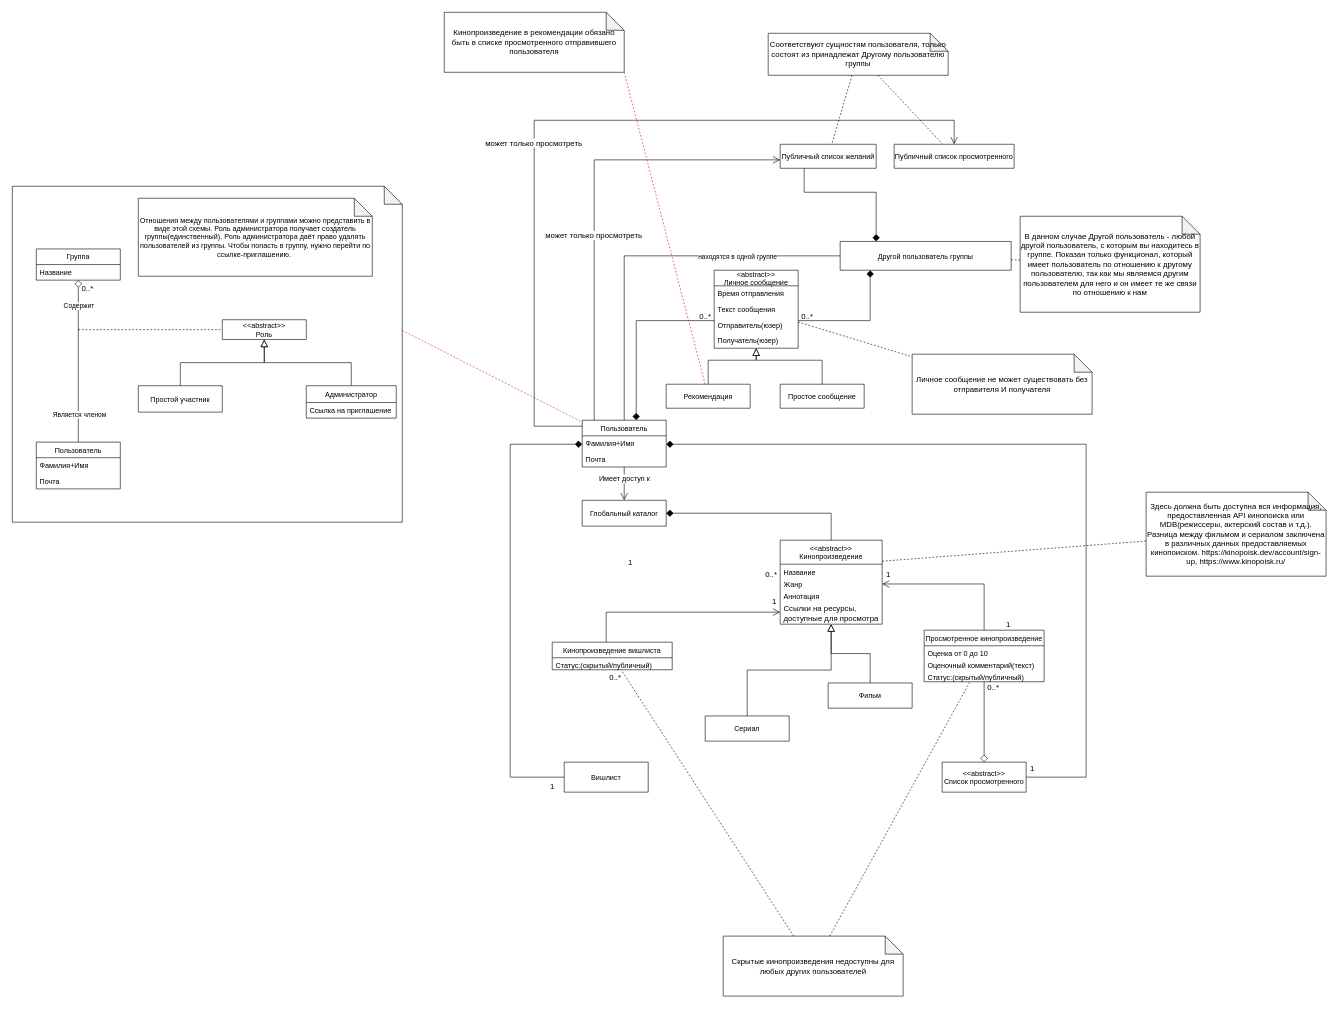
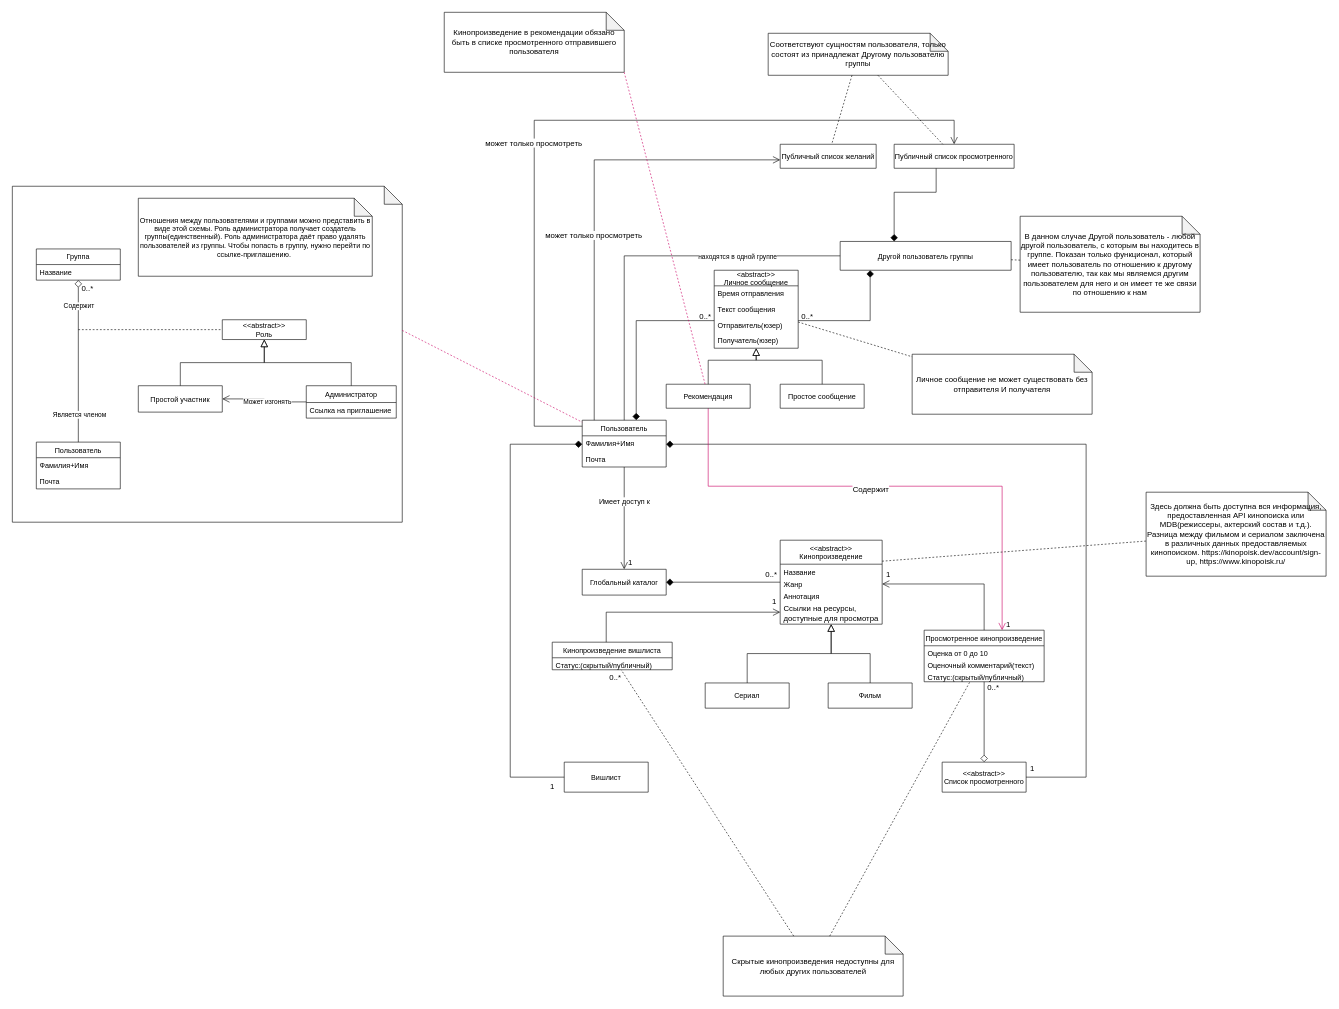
- <mxCell id="31" style="edgeStyle=orthogonalEdgeStyle;rounded=0;orthogonalLoop=1;jettySize=auto;html=1;fontSize=13;startArrow=diamond;startFill=1;endArrow=none;endFill=0;startSize=10;endSize=10;" parent="1" source="32" target="51" edge="1"><mxGeometry relative="1" as="geometry"><Array as="points"><mxPoint x="1460" y="320" /><mxPoint x="1340" y="320" /></Array></mxGeometry></mxCell>
+ <mxCell id="30" style="edgeStyle=orthogonalEdgeStyle;rounded=0;orthogonalLoop=1;jettySize=auto;html=1;fontSize=13;startArrow=diamond;startFill=1;endArrow=none;endFill=0;startSize=10;endSize=10;" parent="1" source="32" target="52" edge="1"><mxGeometry relative="1" as="geometry"><Array as="points"><mxPoint x="1490" y="320" /><mxPoint x="1560" y="320" /></Array></mxGeometry></mxCell>
+ <mxCell id="90" style="edgeStyle=orthogonalEdgeStyle;rounded=0;orthogonalLoop=1;jettySize=auto;html=1;fontColor=#000000;startArrow=none;startFill=0;endArrow=open;endFill=0;startSize=10;endSize=10;" parent="1" source="92" target="88" edge="1"><mxGeometry relative="1" as="geometry" /></mxCell>
+ <mxCell id="91" value="Может изгонять" style="edgeLabel;html=1;align=center;verticalAlign=middle;resizable=0;points=[];fontColor=#000000;" parent="90" vertex="1" connectable="0"><mxGeometry x="-0.096" relative="1" as="geometry"><mxPoint as="offset" /></mxGeometry></mxCell>
+ <mxCell id="41" style="edgeStyle=orthogonalEdgeStyle;rounded=0;orthogonalLoop=1;jettySize=auto;html=1;fontSize=13;startArrow=none;startFill=0;endArrow=open;endFill=0;startSize=10;endSize=10;strokeColor=#CC0066;" parent="1" source="43" target="54" edge="1"><mxGeometry relative="1" as="geometry"><Array as="points"><mxPoint x="1180" y="810" /><mxPoint x="1670" y="810" /></Array></mxGeometry></mxCell>
+ <mxCell id="42" value="Содержит" style="edgeLabel;html=1;align=center;verticalAlign=middle;resizable=0;points=[];fontSize=13;" parent="41" vertex="1" connectable="0"><mxGeometry x="0.346" y="-4" relative="1" as="geometry"><mxPoint x="-179" as="offset" /></mxGeometry></mxCell>
- <mxCell id="19" value="Глобальный каталог" style="swimlane;fontStyle=0;childLayout=stackLayout;horizontal=1;startSize=52;fillColor=none;horizontalStack=0;resizeParent=1;resizeParentMax=0;resizeLast=0;collapsible=1;marginBottom=0;" parent="1" vertex="1"><mxGeometry x="970" y="833.5" width="140" height="43" as="geometry" /></mxCell>
+ <mxCell id="19" value="Глобальный каталог" style="swimlane;fontStyle=0;childLayout=stackLayout;horizontal=1;startSize=52;fillColor=none;horizontalStack=0;resizeParent=1;resizeParentMax=0;resizeLast=0;collapsible=1;marginBottom=0;" parent="1" vertex="1"><mxGeometry x="970" y="948.5" width="140" height="43" as="geometry" /></mxCell>
- <mxCell id="21" value="Сериал" style="swimlane;fontStyle=0;childLayout=stackLayout;horizontal=1;startSize=52;fillColor=none;horizontalStack=0;resizeParent=1;resizeParentMax=0;resizeLast=0;collapsible=1;marginBottom=0;" parent="1" vertex="1"><mxGeometry x="1175" y="1193" width="140" height="42" as="geometry" /></mxCell>
+ <mxCell id="21" value="Сериал" style="swimlane;fontStyle=0;childLayout=stackLayout;horizontal=1;startSize=52;fillColor=none;horizontalStack=0;resizeParent=1;resizeParentMax=0;resizeLast=0;collapsible=1;marginBottom=0;" parent="1" vertex="1"><mxGeometry x="1175" y="1138" width="140" height="42" as="geometry" /></mxCell>
